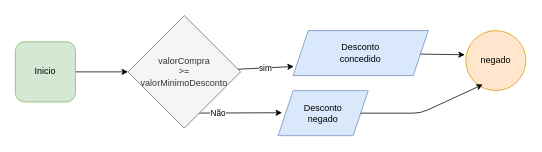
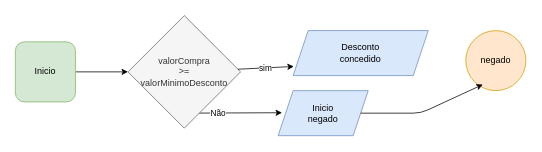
- <mxCell id="12" style="edgeStyle=none;html=1;entryX=-0.017;entryY=0.403;entryDx=0;entryDy=0;entryPerimeter=0;" edge="1" parent="1" source="8" target="10"><mxGeometry relative="1" as="geometry" /></mxCell>
- <mxCell id="9" value="Desconto&lt;div&gt;negado&lt;/div&gt;" style="shape=parallelogram;perimeter=parallelogramPerimeter;whiteSpace=wrap;html=1;fixedSize=1;fillColor=#dae8fc;strokeColor=#6c8ebf;" vertex="1" parent="1"><mxGeometry x="370" y="120" width="120" height="60" as="geometry" /></mxCell>
+ <mxCell id="9" value="Inicio&lt;div&gt;negado&lt;/div&gt;" style="shape=parallelogram;perimeter=parallelogramPerimeter;whiteSpace=wrap;html=1;fixedSize=1;fillColor=#dae8fc;strokeColor=#6c8ebf;" vertex="1" parent="1"><mxGeometry x="370" y="120" width="120" height="60" as="geometry" /></mxCell>
